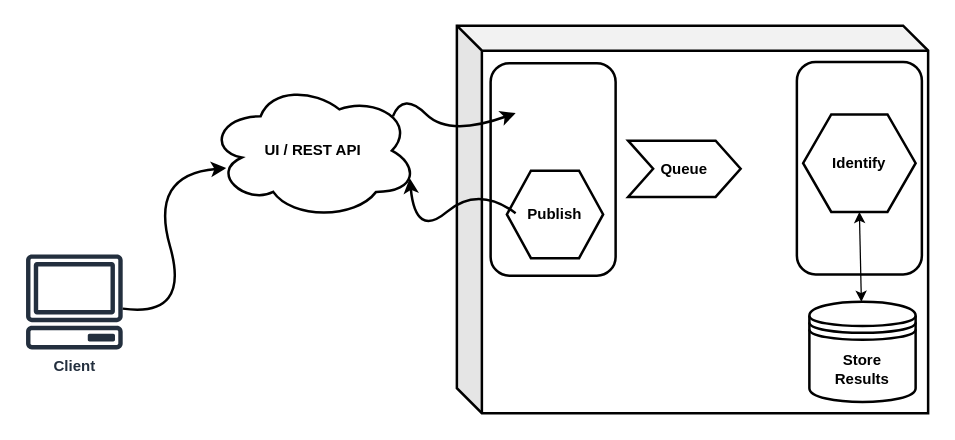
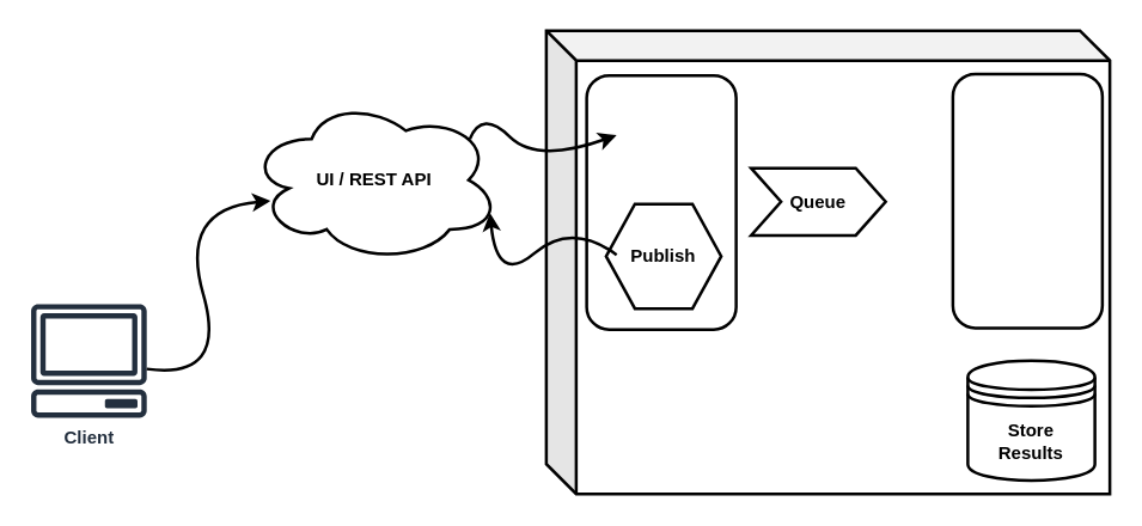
- <mxCell id="7" value="&lt;b&gt;Identify&lt;/b&gt;" style="shape=hexagon;perimeter=hexagonPerimeter2;whiteSpace=wrap;html=1;strokeColor=#000000;strokeWidth=2;fillColor=none;" parent="1" vertex="1"><mxGeometry x="642" y="91" width="90" height="78" as="geometry" /></mxCell>
- <mxCell id="8" value="" style="endArrow=classic;startArrow=classic;html=1;entryX=0.5;entryY=1;entryDx=0;entryDy=0;" parent="1" source="5" target="7" edge="1"><mxGeometry width="50" height="50" relative="1" as="geometry"><mxPoint x="662" y="213.5" as="sourcePoint" /><mxPoint x="712" y="163.5" as="targetPoint" /></mxGeometry></mxCell>
